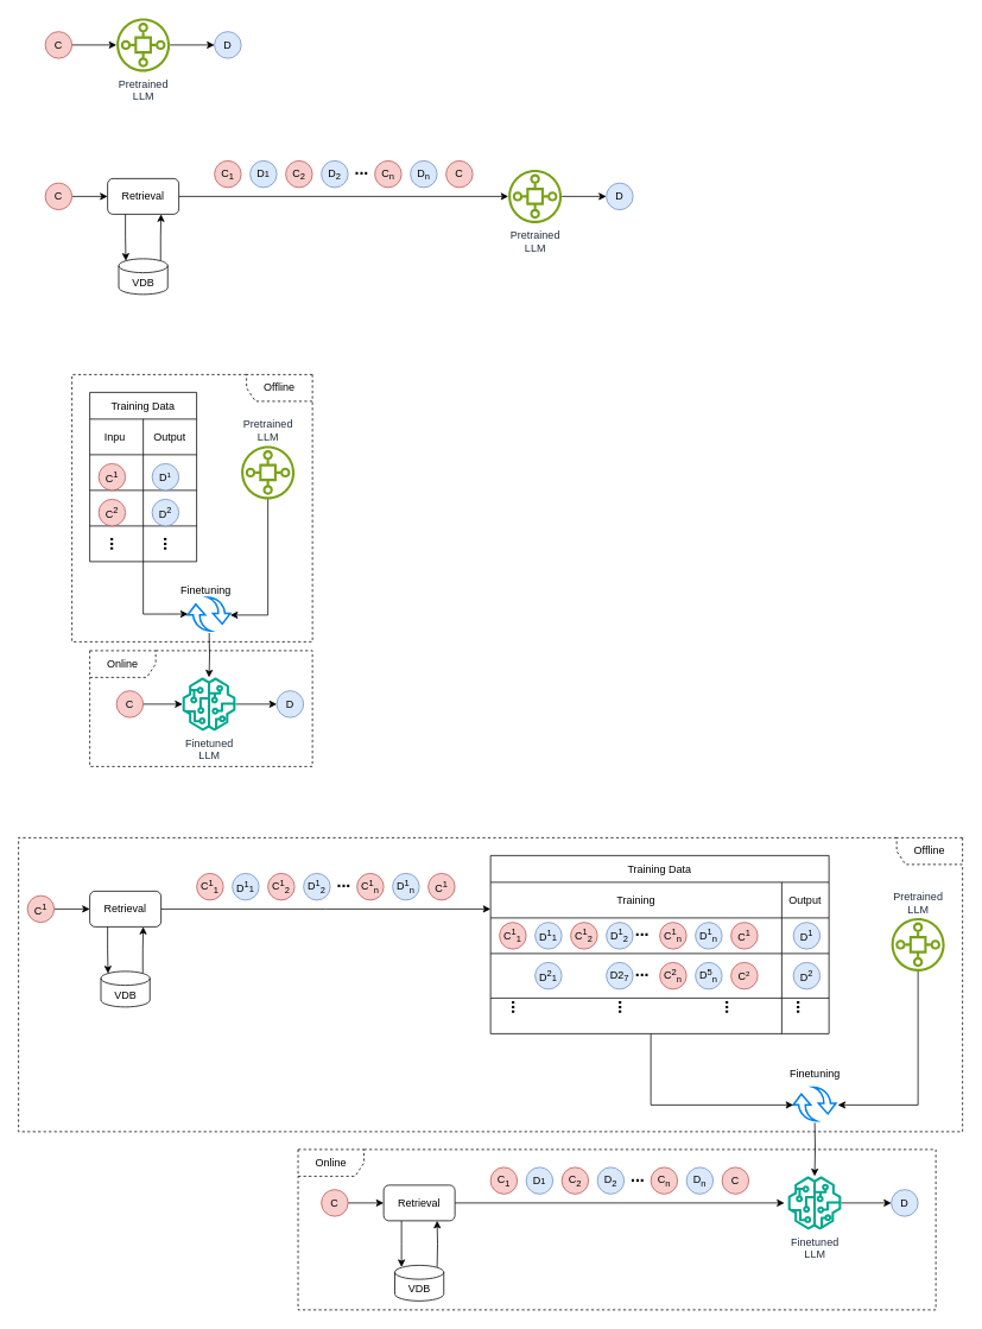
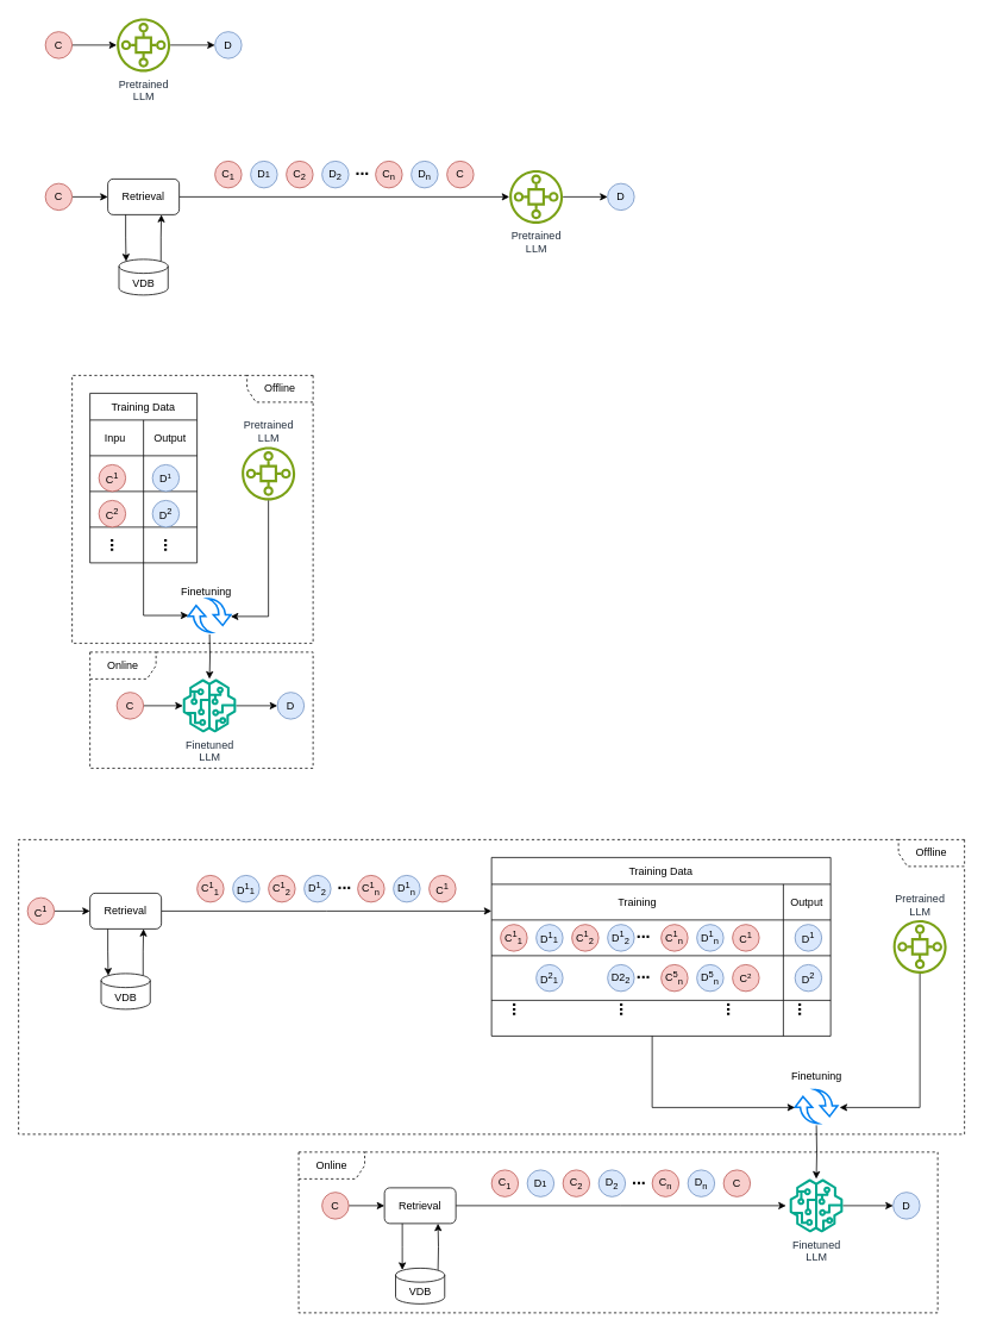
- <mxCell id="126" value="D2&lt;sub&gt;7&lt;/sub&gt;" style="ellipse;whiteSpace=wrap;html=1;aspect=fixed;fillColor=#dae8fc;strokeColor=#6c8ebf;" vertex="1" parent="1"><mxGeometry x="680" y="1080" width="30" height="30" as="geometry" /></mxCell>
+ <mxCell id="126" value="D2&lt;sub&gt;2&lt;/sub&gt;" style="ellipse;whiteSpace=wrap;html=1;aspect=fixed;fillColor=#dae8fc;strokeColor=#6c8ebf;" vertex="1" parent="1"><mxGeometry x="680" y="1080" width="30" height="30" as="geometry" /></mxCell>
- <mxCell id="127" value="C&lt;sup&gt;2&lt;/sup&gt;&lt;sub&gt;n&lt;/sub&gt;" style="ellipse;whiteSpace=wrap;html=1;aspect=fixed;fillColor=#f8cecc;strokeColor=#b85450;" vertex="1" parent="1"><mxGeometry x="740" y="1080" width="30" height="30" as="geometry" /></mxCell>
+ <mxCell id="127" value="C&lt;sup&gt;5&lt;/sup&gt;&lt;sub&gt;n&lt;/sub&gt;" style="ellipse;whiteSpace=wrap;html=1;aspect=fixed;fillColor=#f8cecc;strokeColor=#b85450;" vertex="1" parent="1"><mxGeometry x="740" y="1080" width="30" height="30" as="geometry" /></mxCell>
